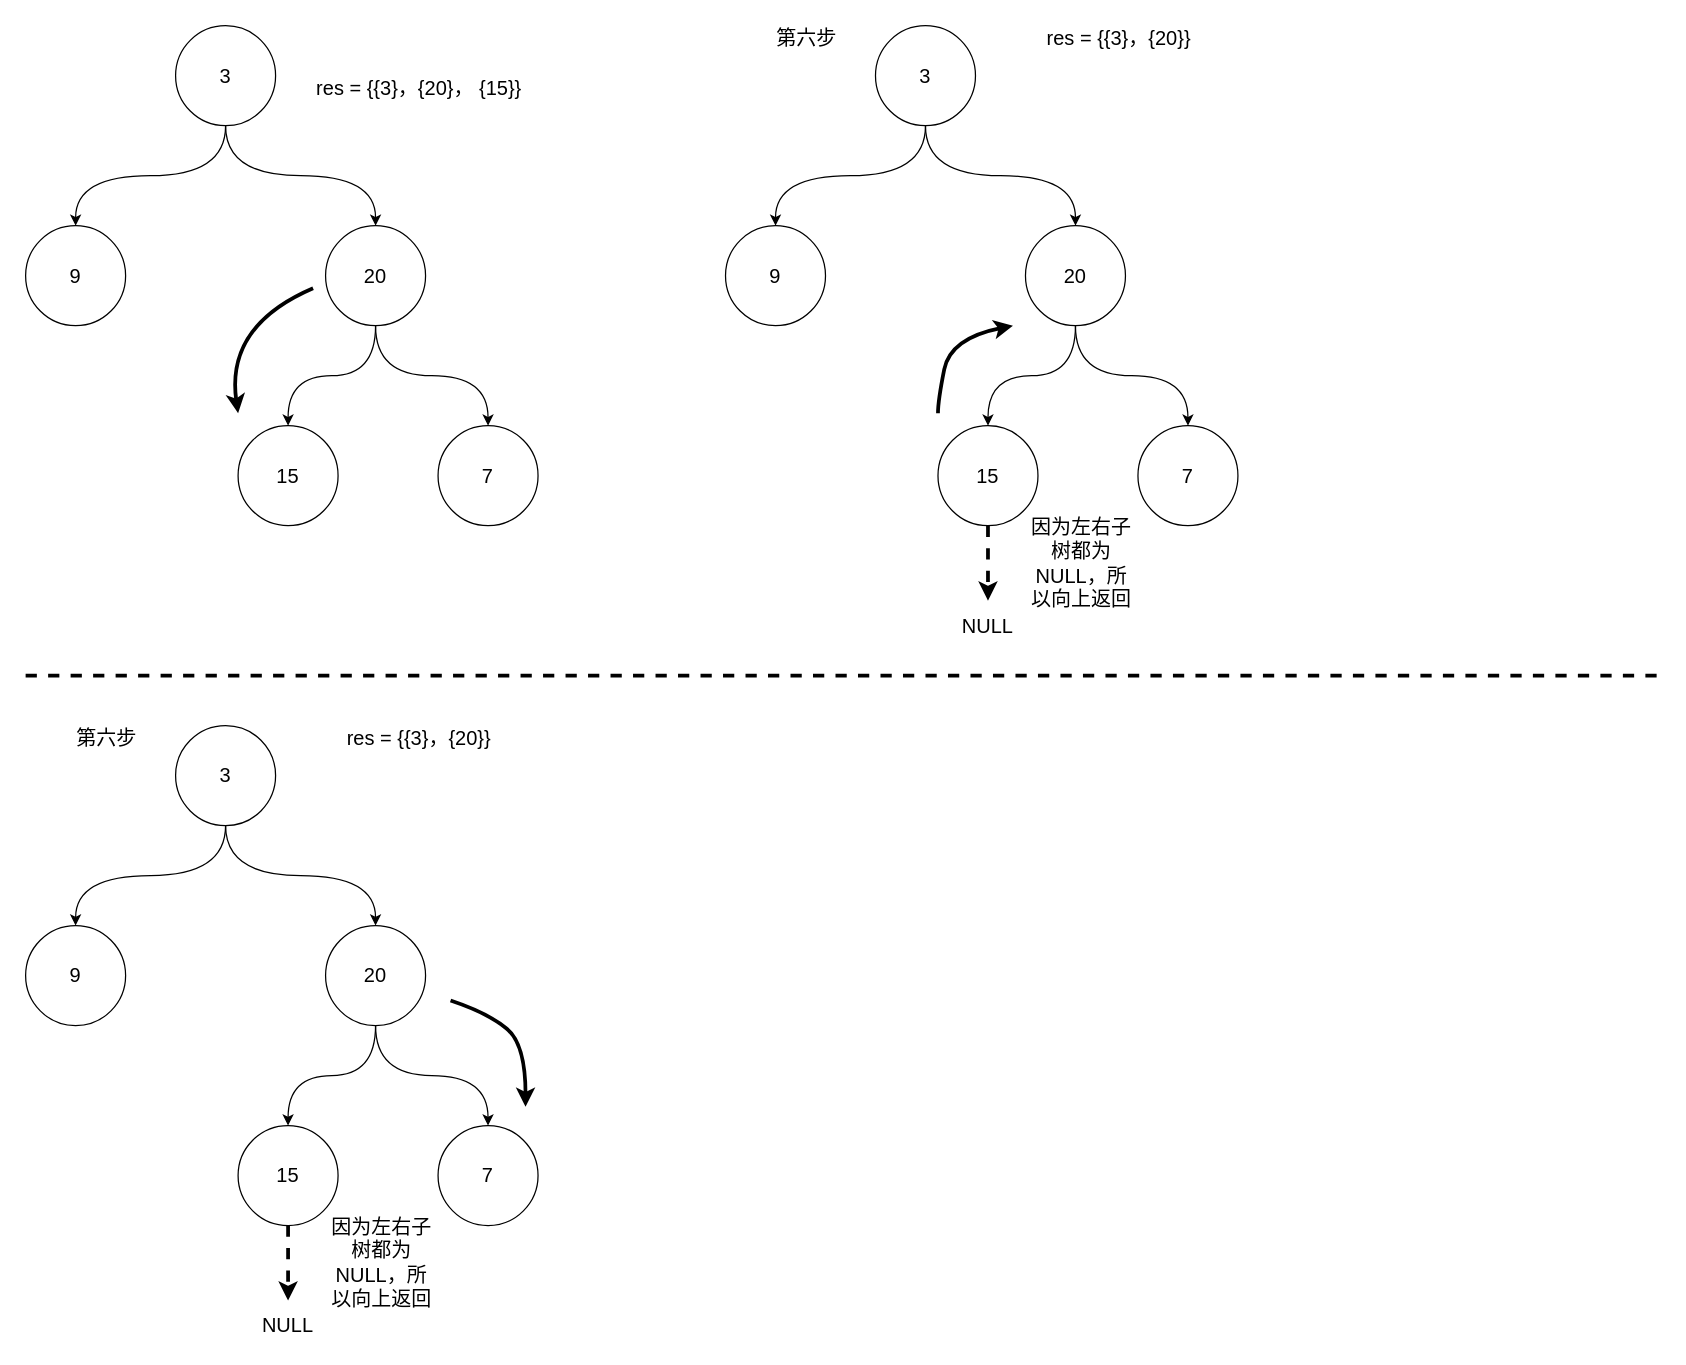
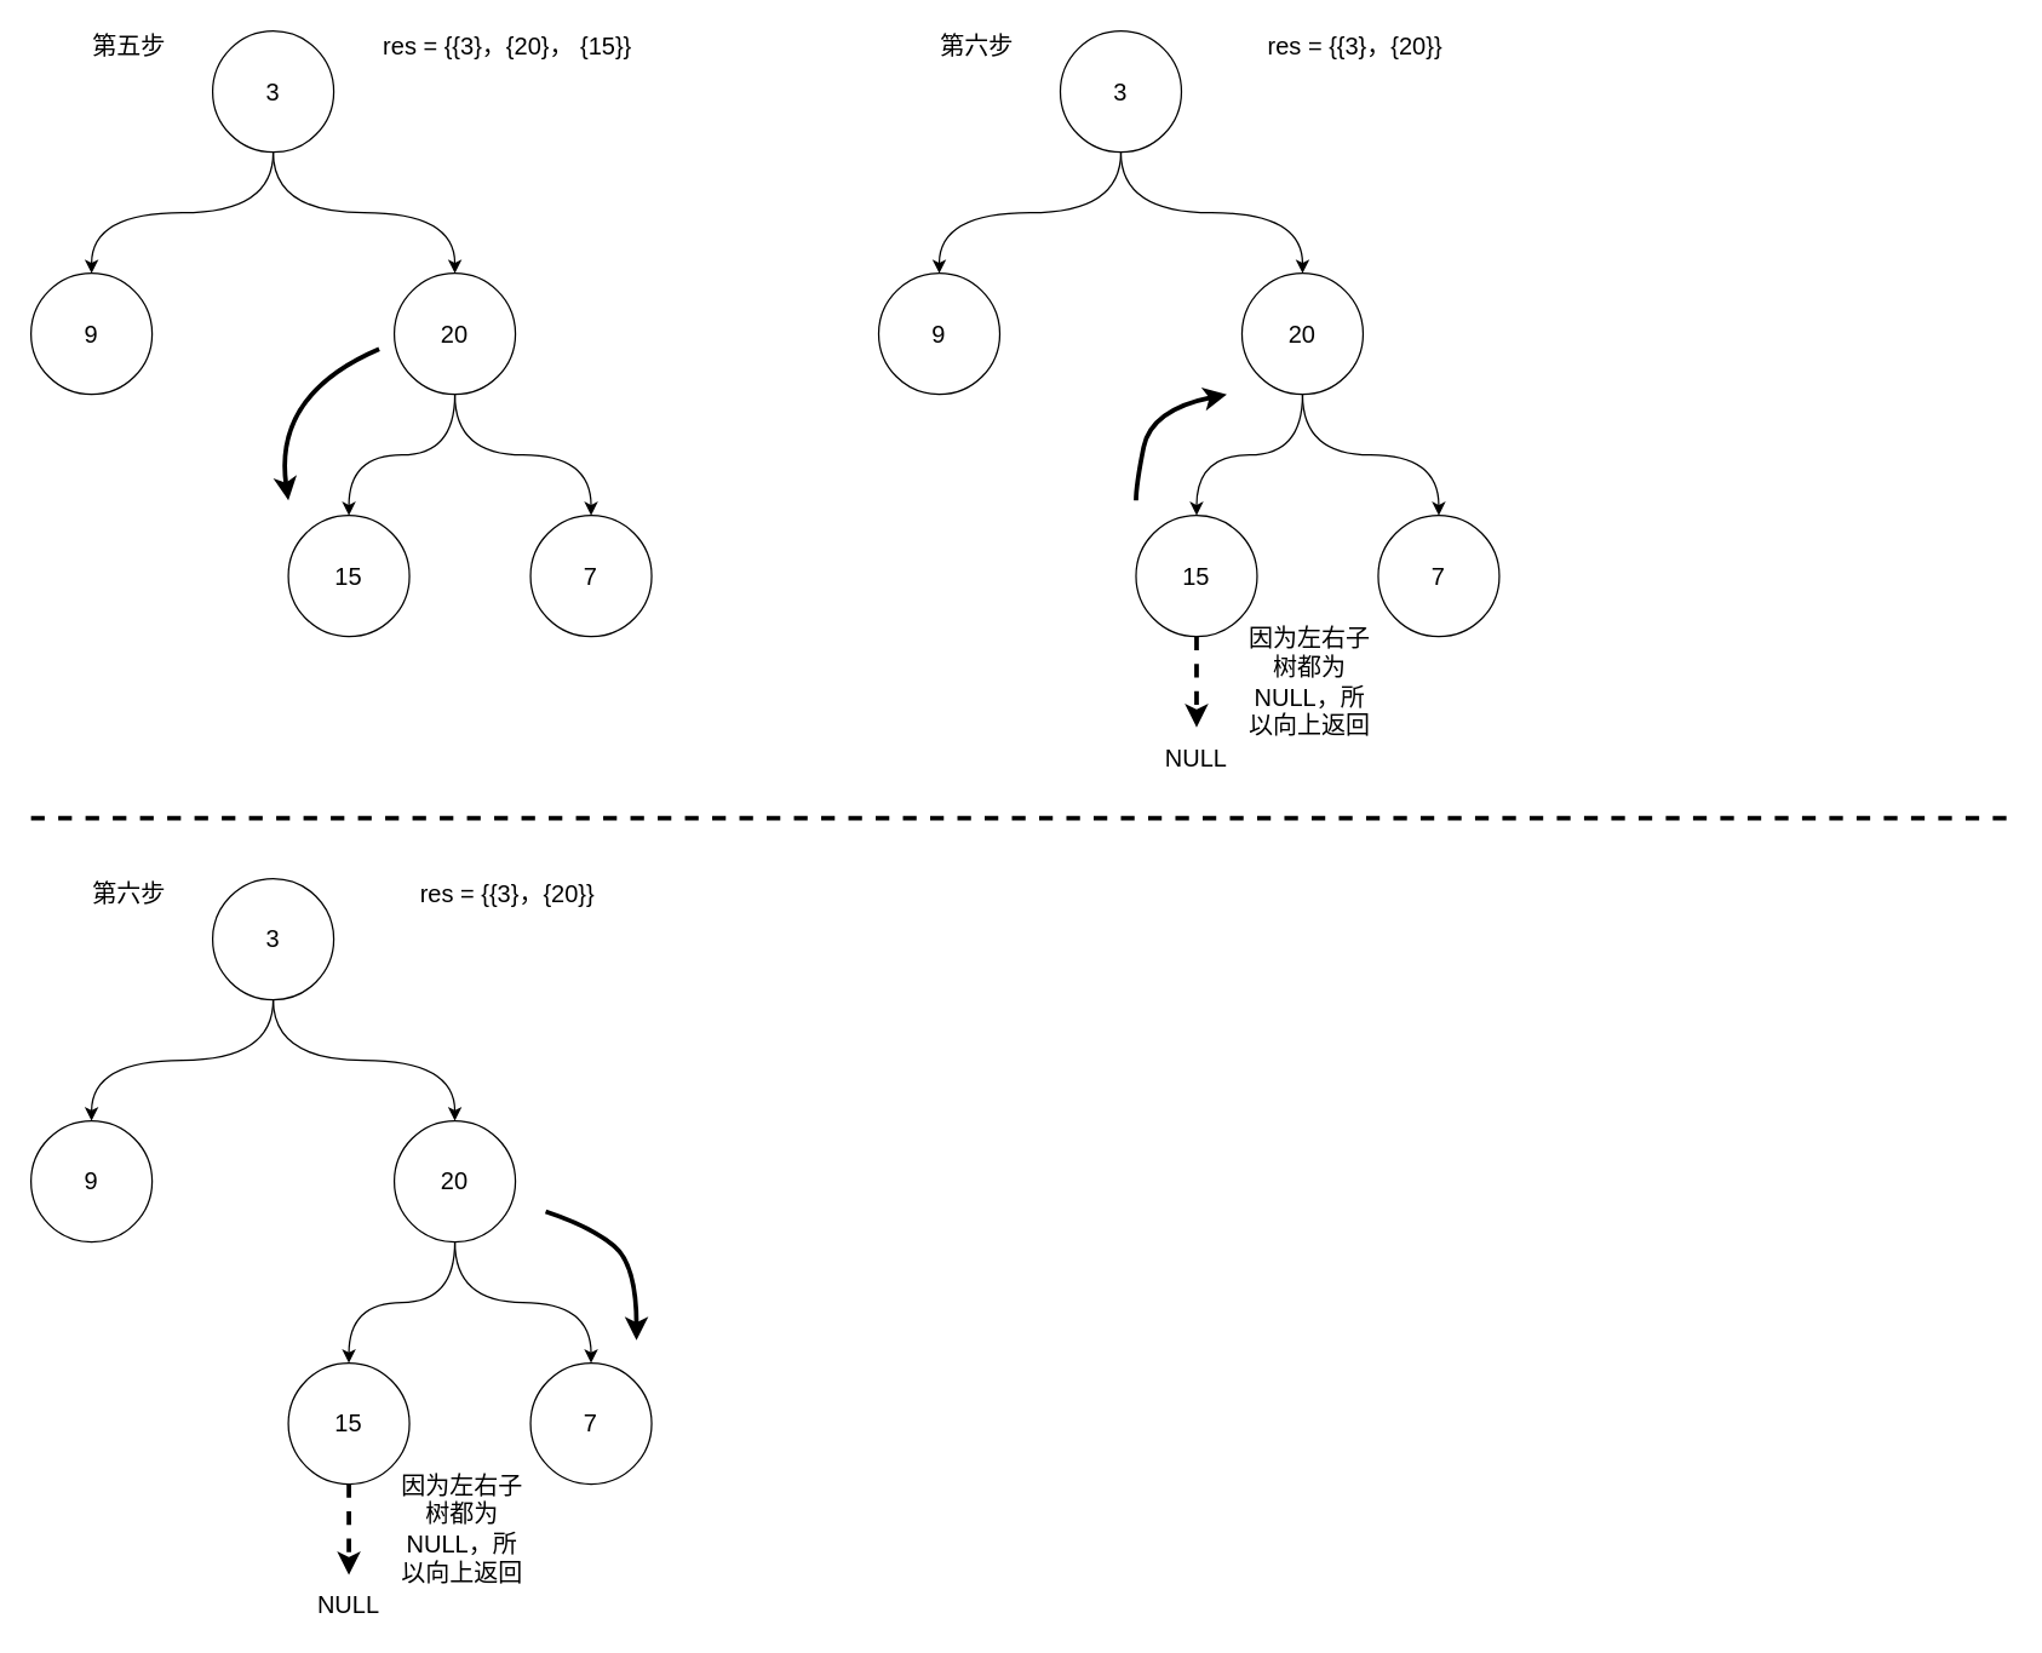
+ <mxCell id="11" value="&lt;font style=&quot;font-size: 16px&quot;&gt;第五步&lt;/font&gt;" style="text;html=1;strokeColor=none;fillColor=none;align=center;verticalAlign=middle;whiteSpace=wrap;rounded=0;" vertex="1" parent="1"><mxGeometry x="60" y="20" width="50" height="20" as="geometry" /></mxCell>
- <mxCell id="12" value="&lt;font style=&quot;font-size: 16px&quot;&gt;res = {{3}，{20}， {15}}&lt;/font&gt;" style="text;html=1;strokeColor=none;fillColor=none;align=center;verticalAlign=middle;whiteSpace=wrap;rounded=0;" vertex="1" parent="1"><mxGeometry x="250" y="60" width="170" height="20" as="geometry" /></mxCell>
+ <mxCell id="12" value="&lt;font style=&quot;font-size: 16px&quot;&gt;res = {{3}，{20}， {15}}&lt;/font&gt;" style="text;html=1;strokeColor=none;fillColor=none;align=center;verticalAlign=middle;whiteSpace=wrap;rounded=0;" vertex="1" parent="1"><mxGeometry x="250" y="20" width="170" height="20" as="geometry" /></mxCell>
